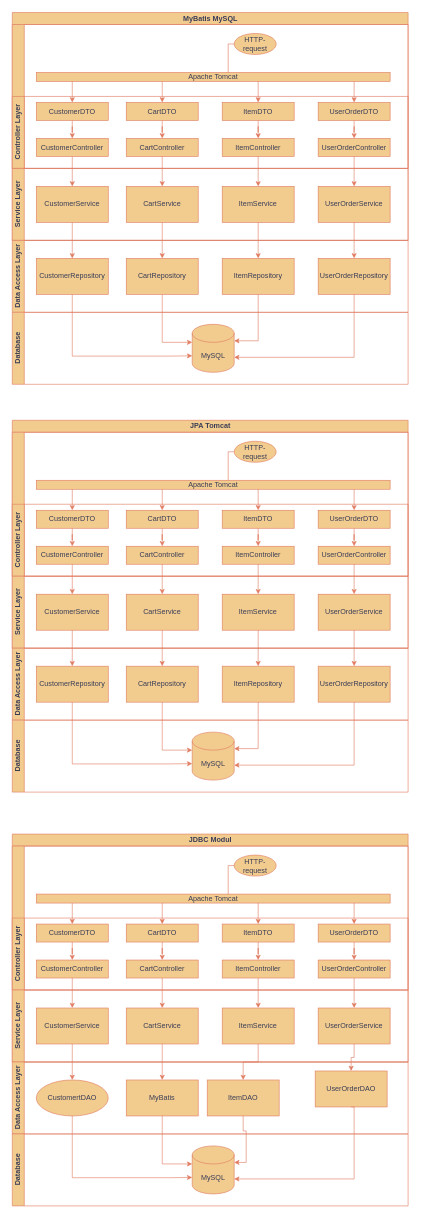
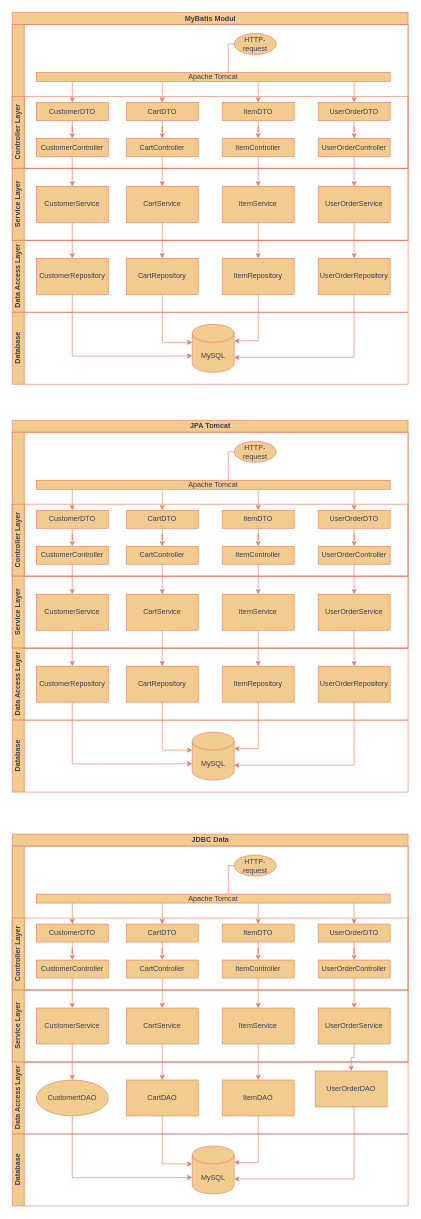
- <mxCell id="92" value="MyBatis MySQL" style="swimlane;childLayout=stackLayout;resizeParent=1;resizeParentMax=0;horizontal=1;startSize=20;horizontalStack=0;html=1;labelBackgroundColor=none;fillColor=#F2CC8F;strokeColor=#E07A5F;fontColor=#393C56;" vertex="1" parent="1"><mxGeometry x="20" y="20" width="660" height="380" as="geometry" /></mxCell>
+ <mxCell id="92" value="MyBatis Modul" style="swimlane;childLayout=stackLayout;resizeParent=1;resizeParentMax=0;horizontal=1;startSize=20;horizontalStack=0;html=1;labelBackgroundColor=none;fillColor=#F2CC8F;strokeColor=#E07A5F;fontColor=#393C56;" vertex="1" parent="1"><mxGeometry x="20" y="20" width="660" height="380" as="geometry" /></mxCell>
- <mxCell id="2" value="JDBC Modul" style="swimlane;childLayout=stackLayout;resizeParent=1;resizeParentMax=0;horizontal=1;startSize=20;horizontalStack=0;html=1;labelBackgroundColor=none;fillColor=#F2CC8F;strokeColor=#E07A5F;fontColor=#393C56;" vertex="1" parent="1"><mxGeometry x="20" y="1390" width="660" height="380" as="geometry" /></mxCell>
+ <mxCell id="2" value="JDBC Data" style="swimlane;childLayout=stackLayout;resizeParent=1;resizeParentMax=0;horizontal=1;startSize=20;horizontalStack=0;html=1;labelBackgroundColor=none;fillColor=#F2CC8F;strokeColor=#E07A5F;fontColor=#393C56;" vertex="1" parent="1"><mxGeometry x="20" y="1390" width="660" height="380" as="geometry" /></mxCell>
- <mxCell id="33" value="MyBatis" style="rounded=0;whiteSpace=wrap;html=1;labelBackgroundColor=none;fillColor=#F2CC8F;strokeColor=#E07A5F;fontColor=#393C56;" vertex="1" parent="32"><mxGeometry x="190" y="30" width="120" height="60" as="geometry" /></mxCell>
+ <mxCell id="33" value="CartDAO" style="rounded=0;whiteSpace=wrap;html=1;labelBackgroundColor=none;fillColor=#F2CC8F;strokeColor=#E07A5F;fontColor=#393C56;" vertex="1" parent="32"><mxGeometry x="190" y="30" width="120" height="60" as="geometry" /></mxCell>
- <mxCell id="35" value="ItemDAO" style="rounded=0;whiteSpace=wrap;html=1;labelBackgroundColor=none;fillColor=#F2CC8F;strokeColor=#E07A5F;fontColor=#393C56;" vertex="1" parent="32"><mxGeometry x="325" y="30" width="120" height="60" as="geometry" /></mxCell>
+ <mxCell id="35" value="ItemDAO" style="rounded=0;whiteSpace=wrap;html=1;labelBackgroundColor=none;fillColor=#F2CC8F;strokeColor=#E07A5F;fontColor=#393C56;" vertex="1" parent="32"><mxGeometry x="350" y="30" width="120" height="60" as="geometry" /></mxCell>
